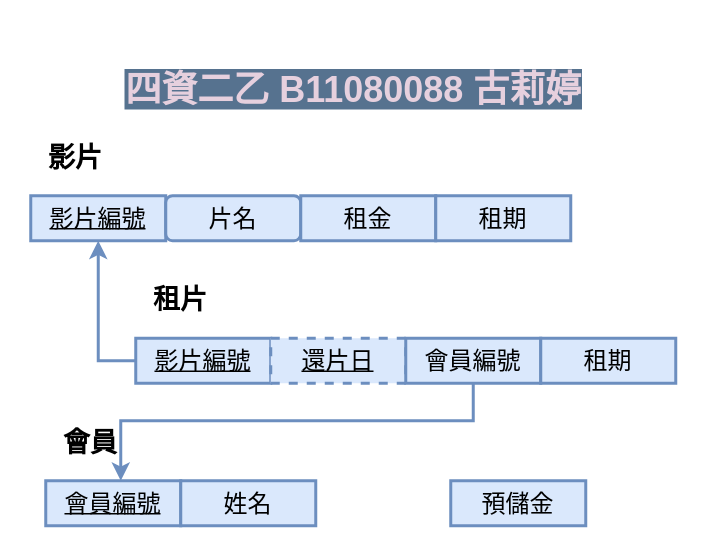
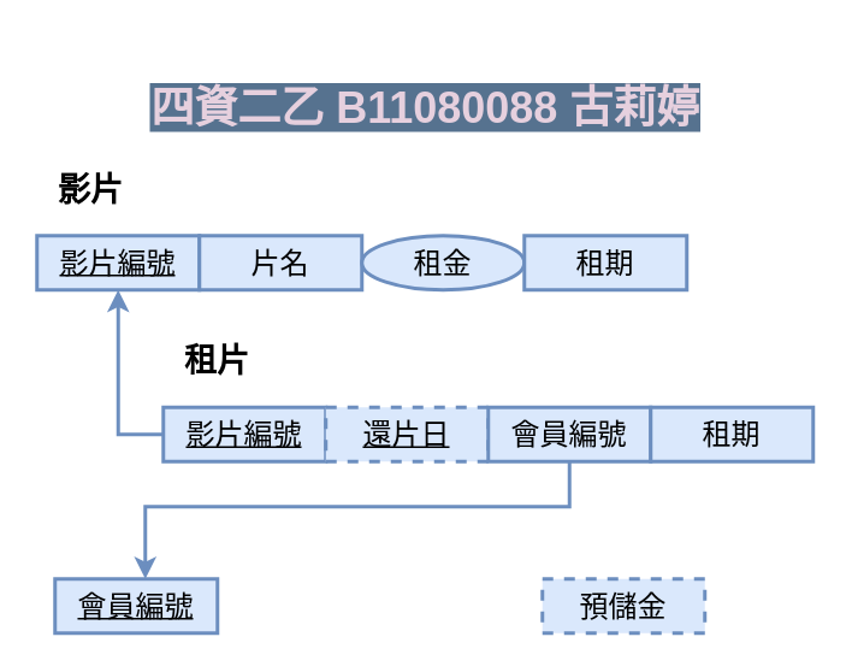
- <mxCell id="6" value="片名" style="whiteSpace=wrap;html=1;strokeWidth=2;fillColor=#dae8fc;strokeColor=#6c8ebf;fontSize=16;fontStyle=0;rounded=1;" vertex="1" parent="3"><mxGeometry x="90" y="40" width="90" height="30" as="geometry" /></mxCell>
+ <mxCell id="6" value="片名" style="rounded=0;whiteSpace=wrap;html=1;strokeWidth=2;fillColor=#dae8fc;strokeColor=#6c8ebf;fontSize=16;fontStyle=0" vertex="1" parent="3"><mxGeometry x="90" y="40" width="90" height="30" as="geometry" /></mxCell>
- <mxCell id="7" value="租金" style="rounded=0;whiteSpace=wrap;html=1;strokeWidth=2;fillColor=#dae8fc;strokeColor=#6c8ebf;fontSize=16;fontStyle=0" vertex="1" parent="3"><mxGeometry x="180" y="40" width="90" height="30" as="geometry" /></mxCell>
+ <mxCell id="7" value="租金" style="ellipse;whiteSpace=wrap;html=1;strokeWidth=2;fillColor=#dae8fc;strokeColor=#6c8ebf;fontSize=16;fontStyle=0;" vertex="1" parent="3"><mxGeometry x="180" y="40" width="90" height="30" as="geometry" /></mxCell>
- <mxCell id="11" value="&lt;font style=&quot;font-size: 18px;&quot;&gt;會員&lt;/font&gt;" style="text;strokeColor=none;align=center;fillColor=none;html=1;verticalAlign=middle;whiteSpace=wrap;rounded=0;fontSize=18;fontStyle=1" vertex="1" parent="9"><mxGeometry width="60" height="30" as="geometry" /></mxCell>
- <mxCell id="12" value="姓名" style="rounded=0;whiteSpace=wrap;html=1;strokeWidth=2;fillColor=#dae8fc;strokeColor=#6c8ebf;fontSize=16;fontStyle=0" vertex="1" parent="9"><mxGeometry x="90" y="40" width="90" height="30" as="geometry" /></mxCell>
- <mxCell id="13" value="預儲金" style="rounded=0;whiteSpace=wrap;html=1;strokeWidth=2;fillColor=#dae8fc;strokeColor=#6c8ebf;fontSize=16;fontStyle=0" vertex="1" parent="9"><mxGeometry x="270" y="40" width="90" height="30" as="geometry" /></mxCell>
+ <mxCell id="13" value="預儲金" style="rounded=0;whiteSpace=wrap;html=1;strokeWidth=2;fillColor=#dae8fc;strokeColor=#6c8ebf;fontSize=16;fontStyle=0;dashed=1;" vertex="1" parent="9"><mxGeometry x="270" y="40" width="90" height="30" as="geometry" /></mxCell>
